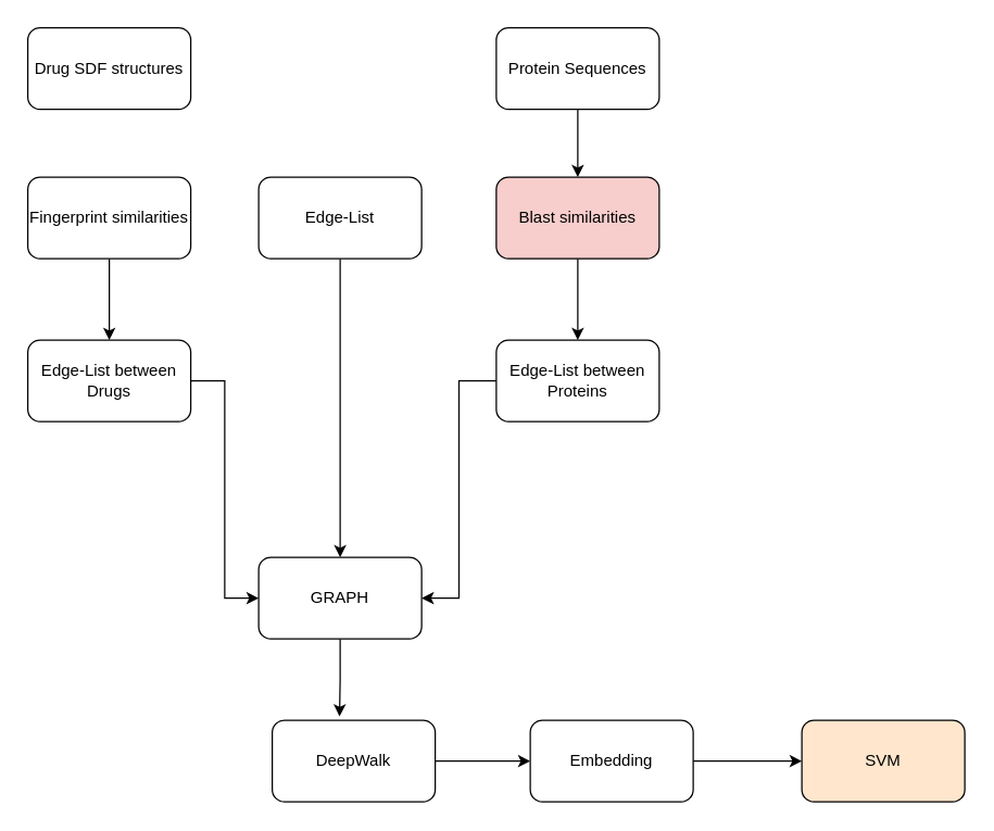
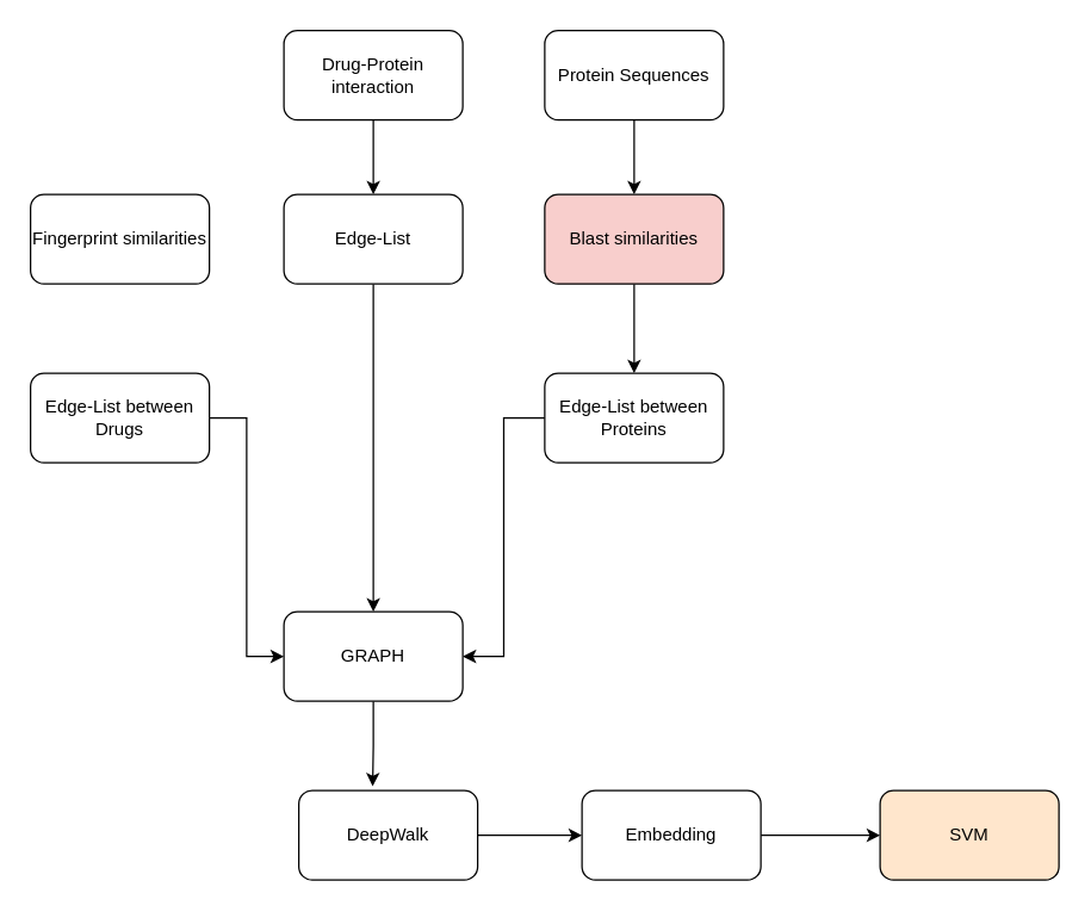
- <mxCell id="6" value="Drug SDF structures" style="rounded=1;whiteSpace=wrap;html=1;" parent="1" vertex="1"><mxGeometry x="20" y="20" width="120" height="60" as="geometry" /></mxCell>
+ <mxCell id="3" value="Drug-Protein interaction" style="rounded=1;whiteSpace=wrap;html=1;" parent="1" vertex="1"><mxGeometry x="190" y="20" width="120" height="60" as="geometry" /></mxCell>
+ <mxCell id="2" style="edgeStyle=orthogonalEdgeStyle;rounded=0;orthogonalLoop=1;jettySize=auto;html=1;entryX=0.5;entryY=0;entryDx=0;entryDy=0;" parent="1" source="3" target="5" edge="1"><mxGeometry relative="1" as="geometry" /></mxCell>
- <mxCell id="7" style="edgeStyle=orthogonalEdgeStyle;rounded=0;orthogonalLoop=1;jettySize=auto;html=1;exitX=0.5;exitY=1;exitDx=0;exitDy=0;" parent="1" source="8" target="10" edge="1"><mxGeometry relative="1" as="geometry" /></mxCell>
